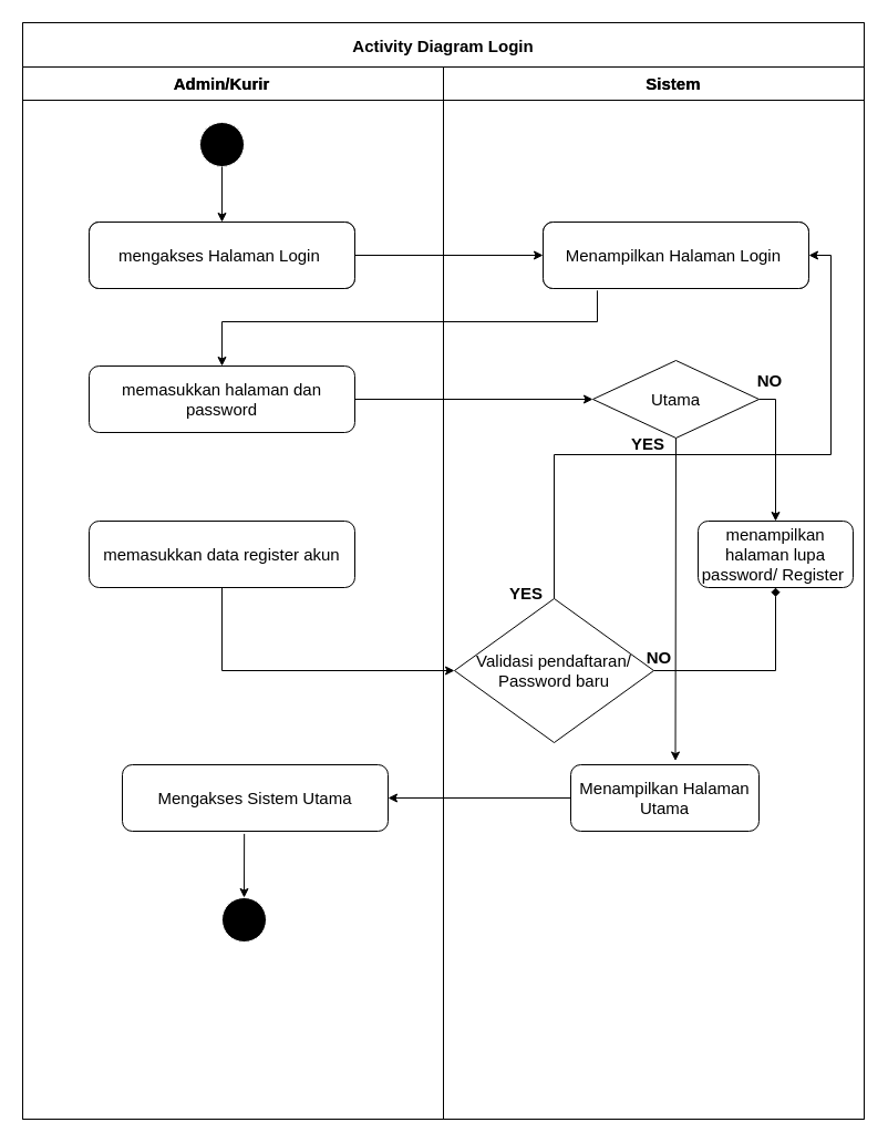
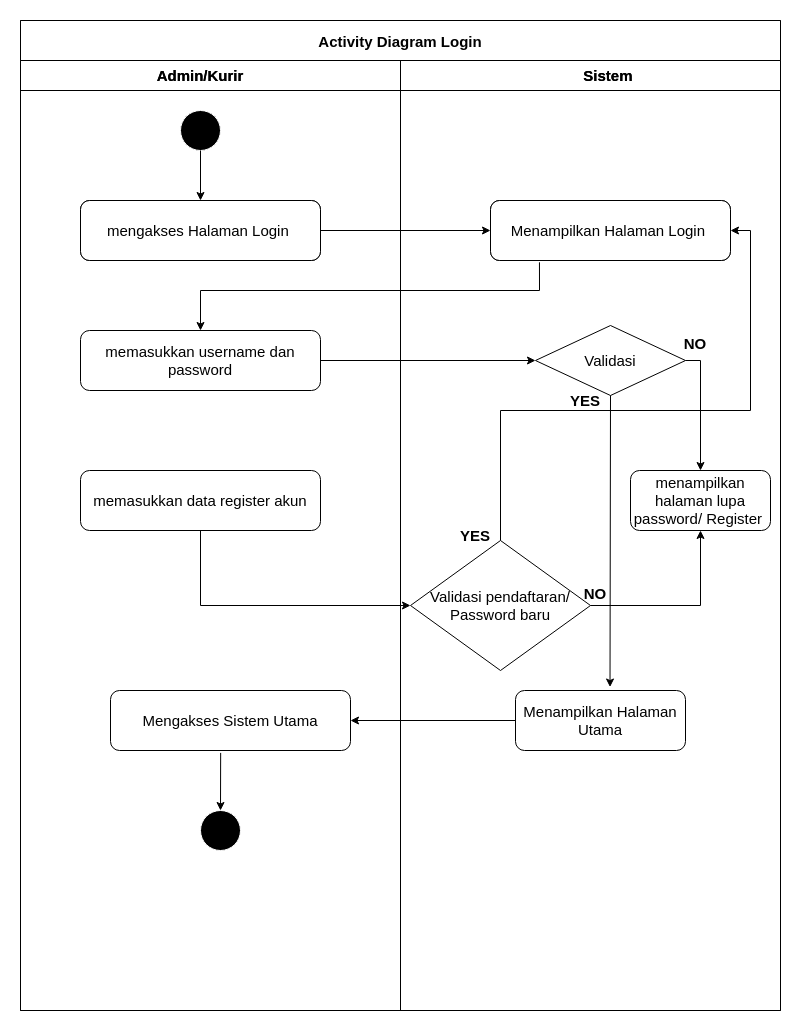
- <mxCell id="17" value="memasukkan halaman dan password" style="rounded=1;whiteSpace=wrap;html=1;fontSize=15;" vertex="1" parent="10"><mxGeometry x="60" y="310" width="240" height="60" as="geometry" /></mxCell>
+ <mxCell id="17" value="memasukkan username dan password" style="rounded=1;whiteSpace=wrap;html=1;fontSize=15;" vertex="1" parent="10"><mxGeometry x="60" y="310" width="240" height="60" as="geometry" /></mxCell>
- <mxCell id="19" value="Utama" style="rhombus;whiteSpace=wrap;html=1;fontSize=15;" vertex="1" parent="10"><mxGeometry x="515" y="305" width="150" height="70" as="geometry" /></mxCell>
+ <mxCell id="19" value="Validasi" style="rhombus;whiteSpace=wrap;html=1;fontSize=15;" vertex="1" parent="10"><mxGeometry x="515" y="305" width="150" height="70" as="geometry" /></mxCell>
- <mxCell id="32" value="" style="endArrow=diamond;html=1;rounded=0;fontSize=15;exitX=1;exitY=0.5;exitDx=0;exitDy=0;entryX=0.5;entryY=1;entryDx=0;entryDy=0;" edge="1" parent="10" source="29" target="26"><mxGeometry width="50" height="50" relative="1" as="geometry"><mxPoint x="460" y="440" as="sourcePoint" /><mxPoint x="510" y="390" as="targetPoint" /><Array as="points"><mxPoint x="680" y="585" /></Array></mxGeometry></mxCell>
+ <mxCell id="32" value="" style="endArrow=classic;html=1;rounded=0;fontSize=15;exitX=1;exitY=0.5;exitDx=0;exitDy=0;entryX=0.5;entryY=1;entryDx=0;entryDy=0;" edge="1" parent="10" source="29" target="26"><mxGeometry width="50" height="50" relative="1" as="geometry"><mxPoint x="460" y="440" as="sourcePoint" /><mxPoint x="510" y="390" as="targetPoint" /><Array as="points"><mxPoint x="680" y="585" /></Array></mxGeometry></mxCell>
